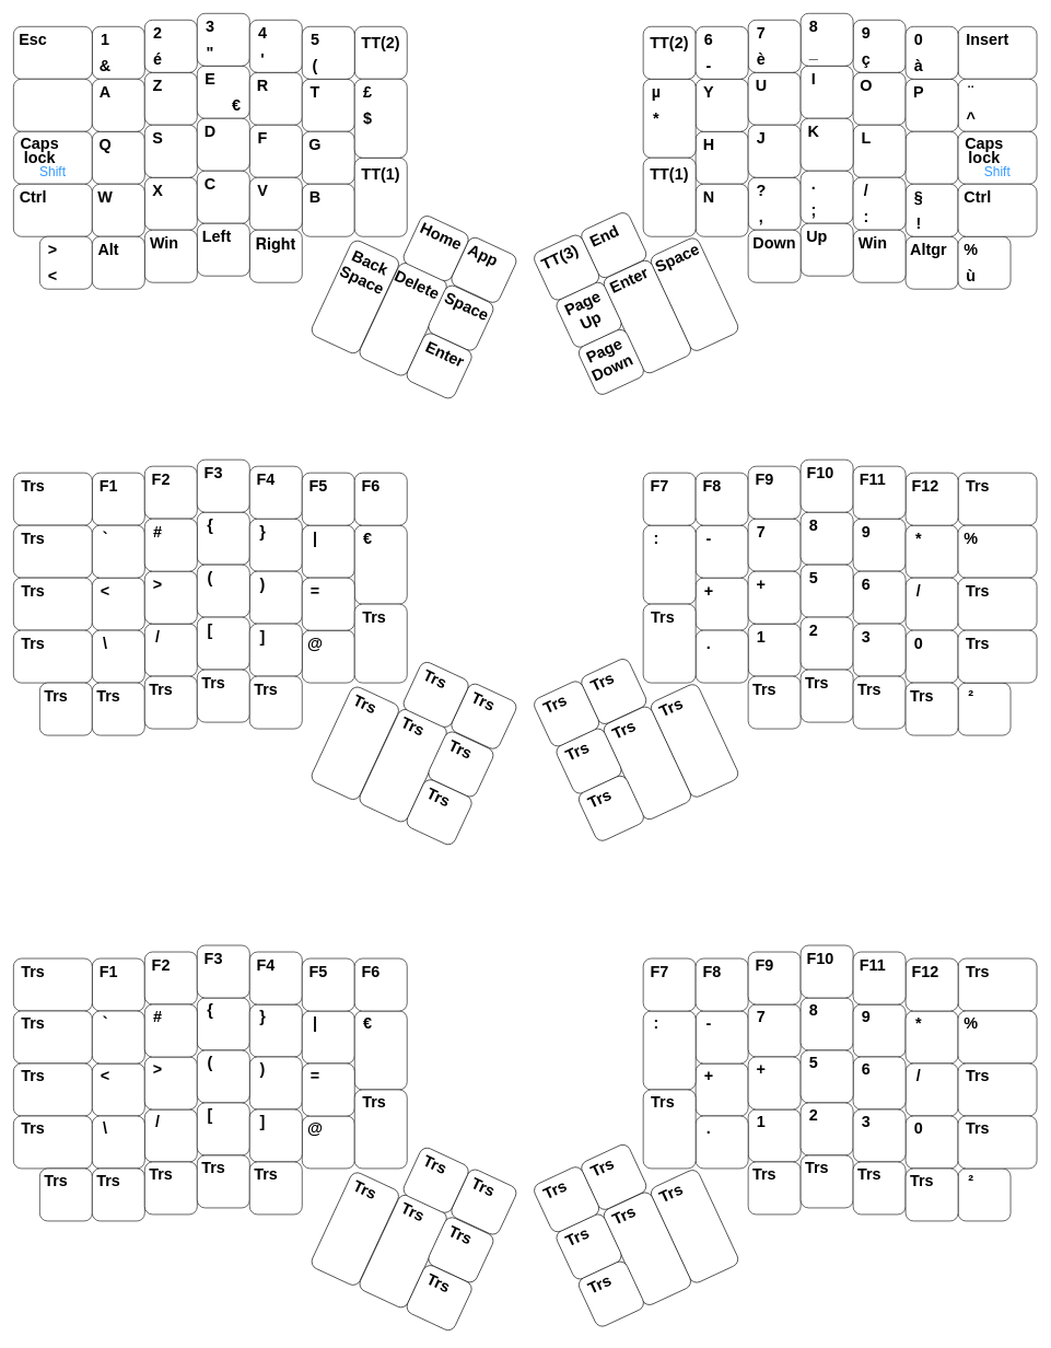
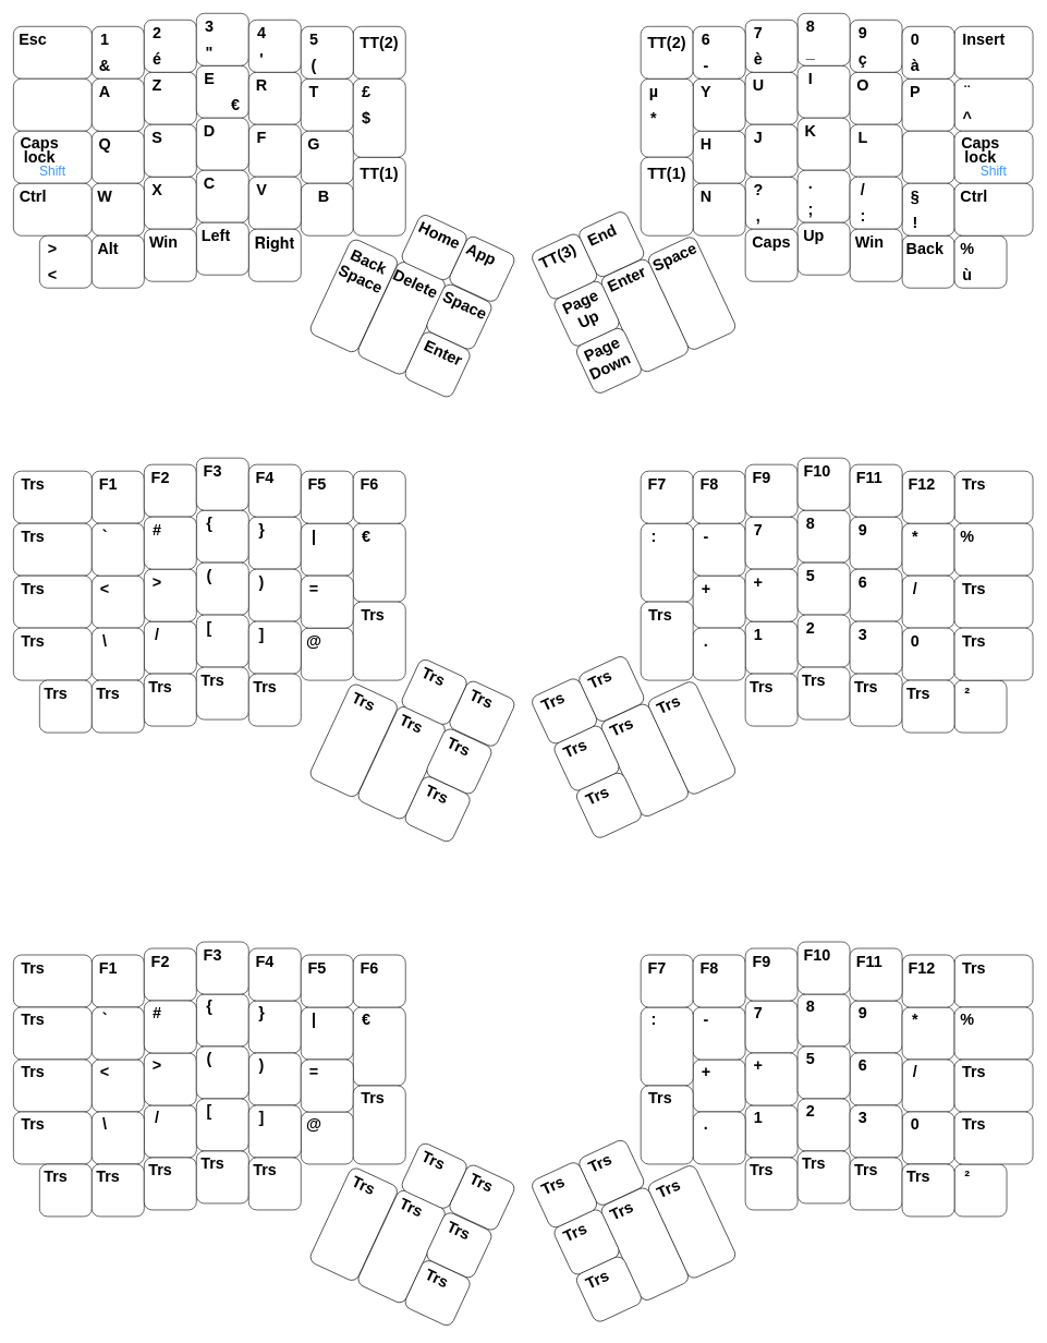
- <mxCell id="104" value="&lt;b&gt;&lt;font style=&quot;font-size: 24px&quot;&gt;B&lt;/font&gt;&lt;/b&gt;" style="text;html=1;strokeColor=none;fillColor=none;align=center;verticalAlign=middle;whiteSpace=wrap;rounded=0;" parent="102" vertex="1"><mxGeometry x="10" y="10" width="20" height="20" as="geometry" /></mxCell>
+ <mxCell id="104" value="&lt;b&gt;&lt;font style=&quot;font-size: 24px&quot;&gt;B&lt;/font&gt;&lt;/b&gt;" style="text;html=1;strokeColor=none;fillColor=none;align=center;verticalAlign=middle;whiteSpace=wrap;rounded=0;" parent="102" vertex="1"><mxGeometry x="25" y="10" width="20" height="20" as="geometry" /></mxCell>
- <mxCell id="213" value="&lt;b&gt;&lt;font style=&quot;font-size: 24px&quot;&gt;Down&lt;/font&gt;&lt;/b&gt;" style="text;html=1;strokeColor=none;fillColor=none;align=center;verticalAlign=middle;whiteSpace=wrap;rounded=0;" parent="211" vertex="1"><mxGeometry x="10" y="10" width="60" height="20" as="geometry" /></mxCell>
+ <mxCell id="213" value="&lt;b&gt;&lt;font style=&quot;font-size: 24px&quot;&gt;Caps&lt;/font&gt;&lt;/b&gt;" style="text;html=1;strokeColor=none;fillColor=none;align=center;verticalAlign=middle;whiteSpace=wrap;rounded=0;" parent="211" vertex="1"><mxGeometry x="10" y="10" width="60" height="20" as="geometry" /></mxCell>
- <mxCell id="192" value="&lt;b&gt;&lt;font style=&quot;font-size: 24px&quot;&gt;Altgr&lt;/font&gt;&lt;/b&gt;" style="text;html=1;strokeColor=none;fillColor=none;align=center;verticalAlign=middle;whiteSpace=wrap;rounded=0;" parent="190" vertex="1"><mxGeometry x="10" y="10" width="50" height="20" as="geometry" /></mxCell>
+ <mxCell id="192" value="&lt;b&gt;&lt;font style=&quot;font-size: 24px&quot;&gt;Back&lt;/font&gt;&lt;/b&gt;" style="text;html=1;strokeColor=none;fillColor=none;align=center;verticalAlign=middle;whiteSpace=wrap;rounded=0;" parent="190" vertex="1"><mxGeometry x="10" y="10" width="50" height="20" as="geometry" /></mxCell>
